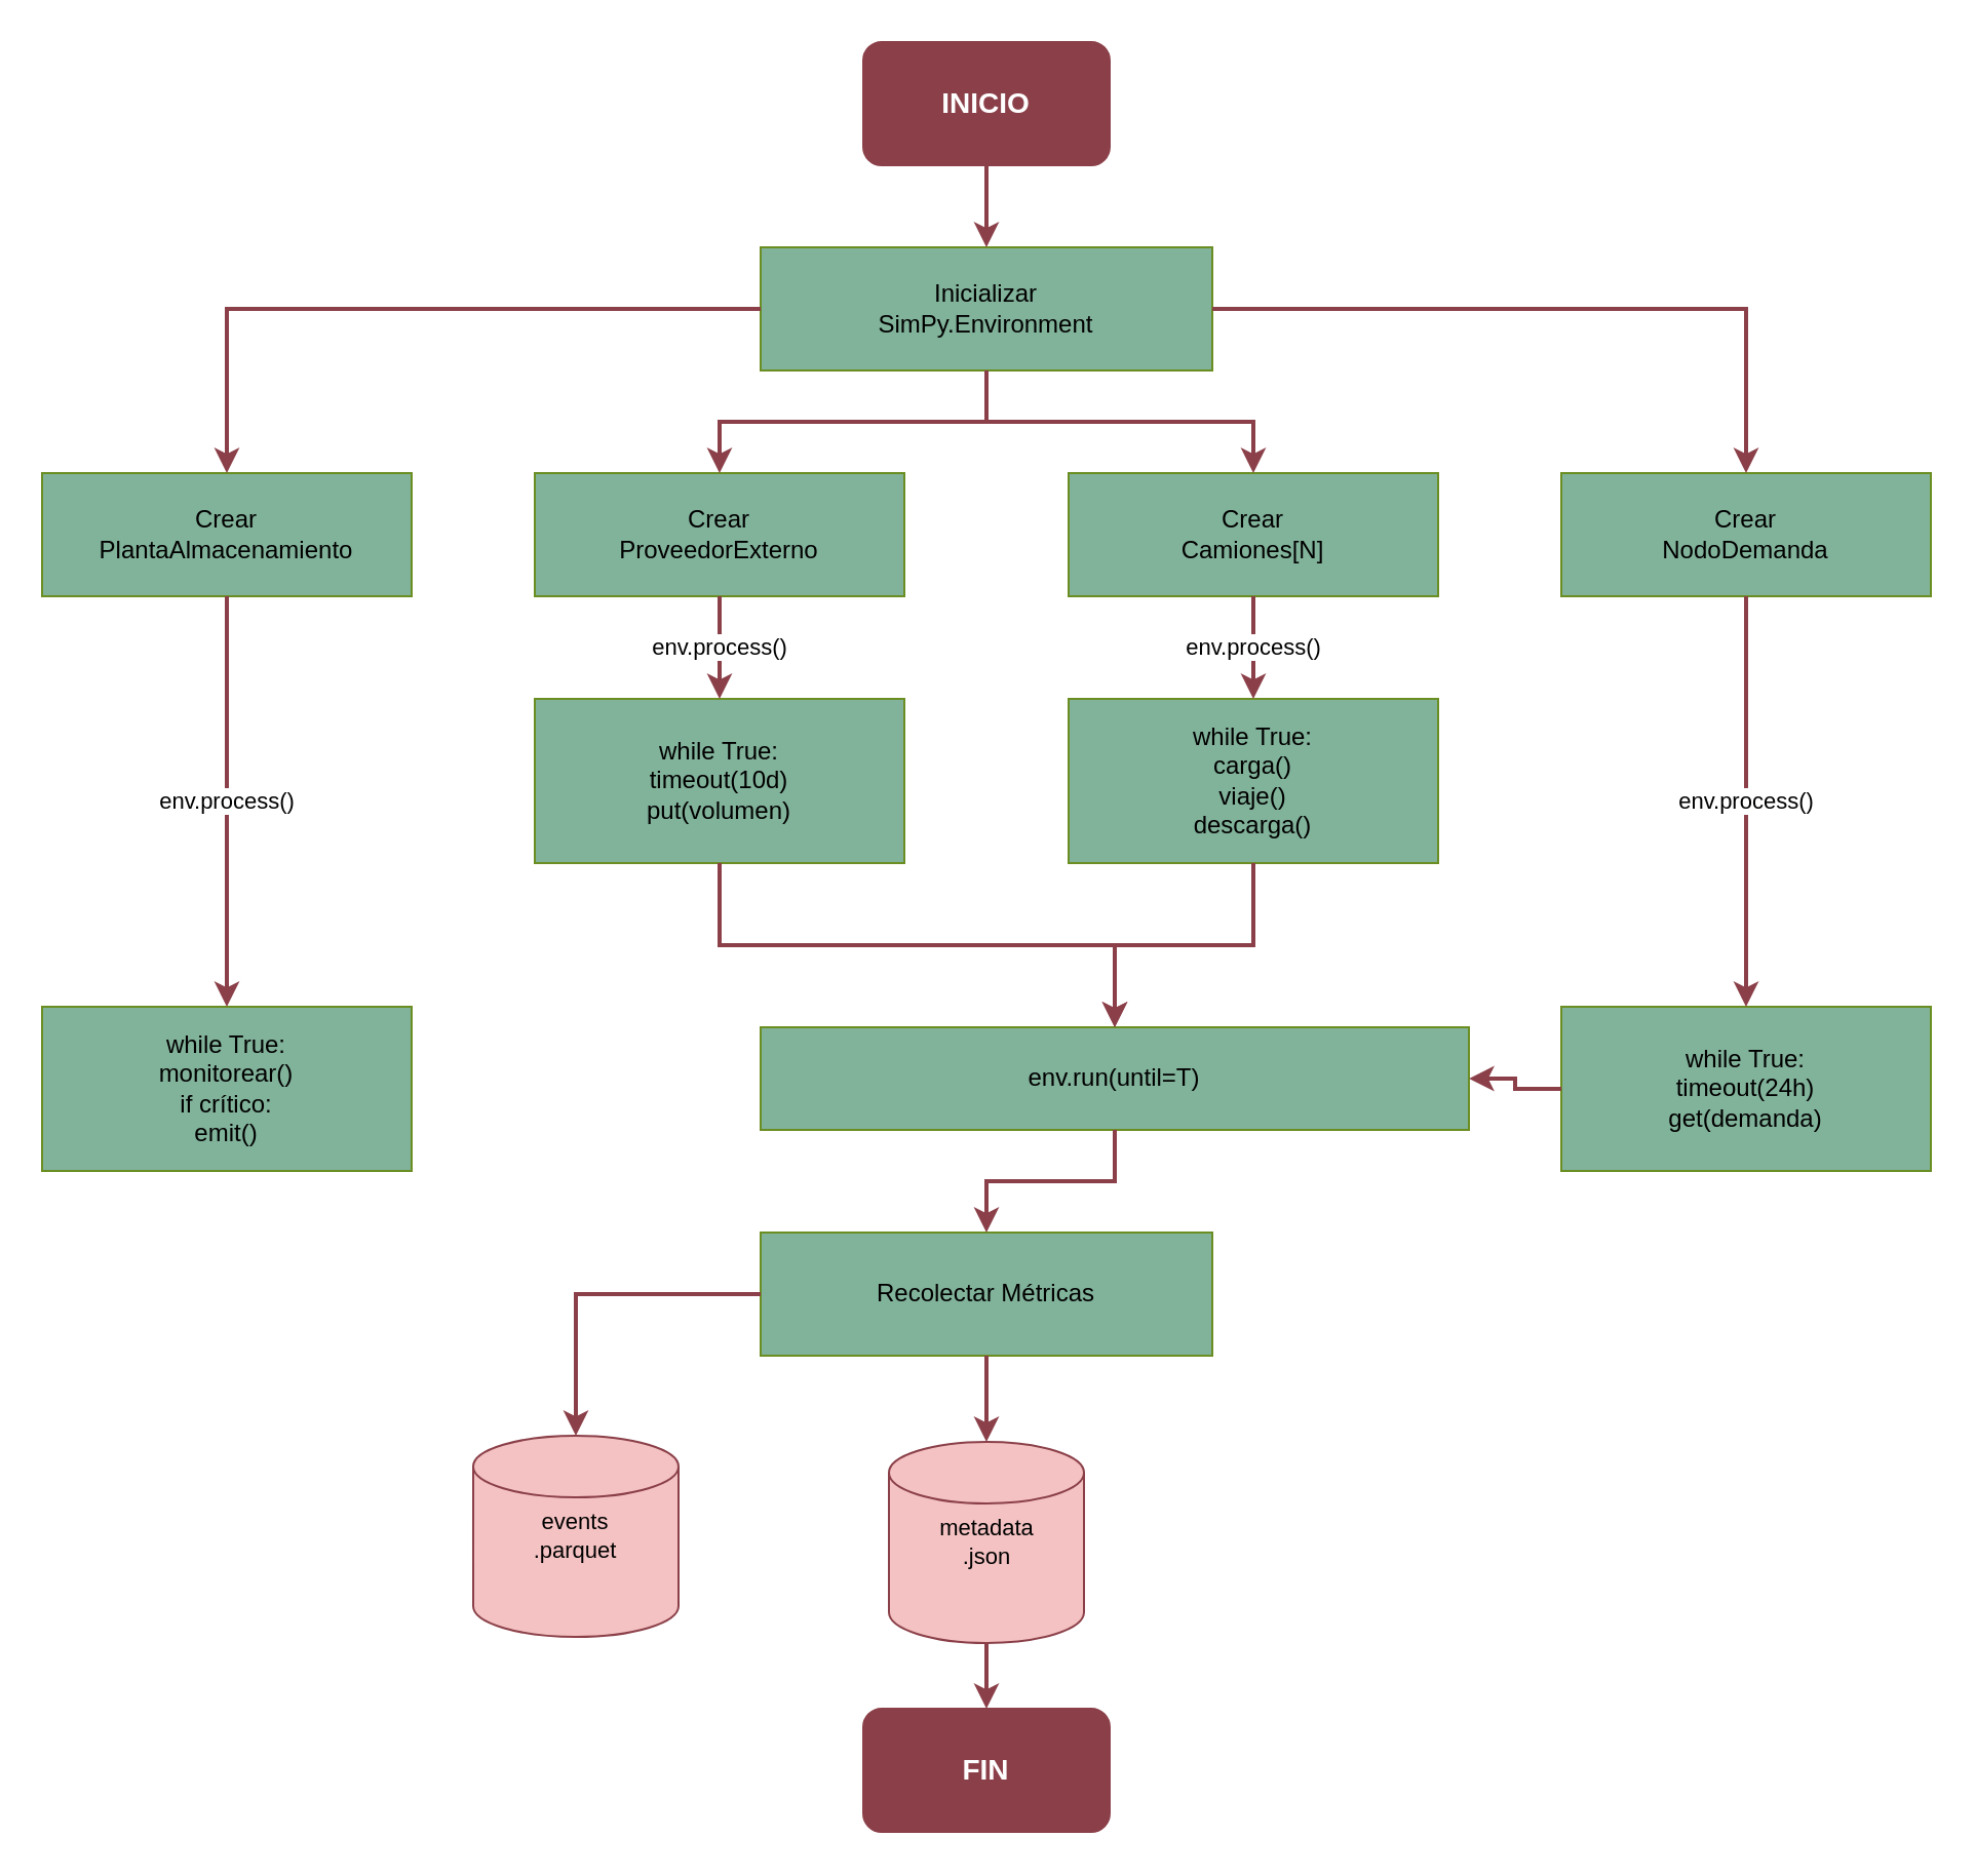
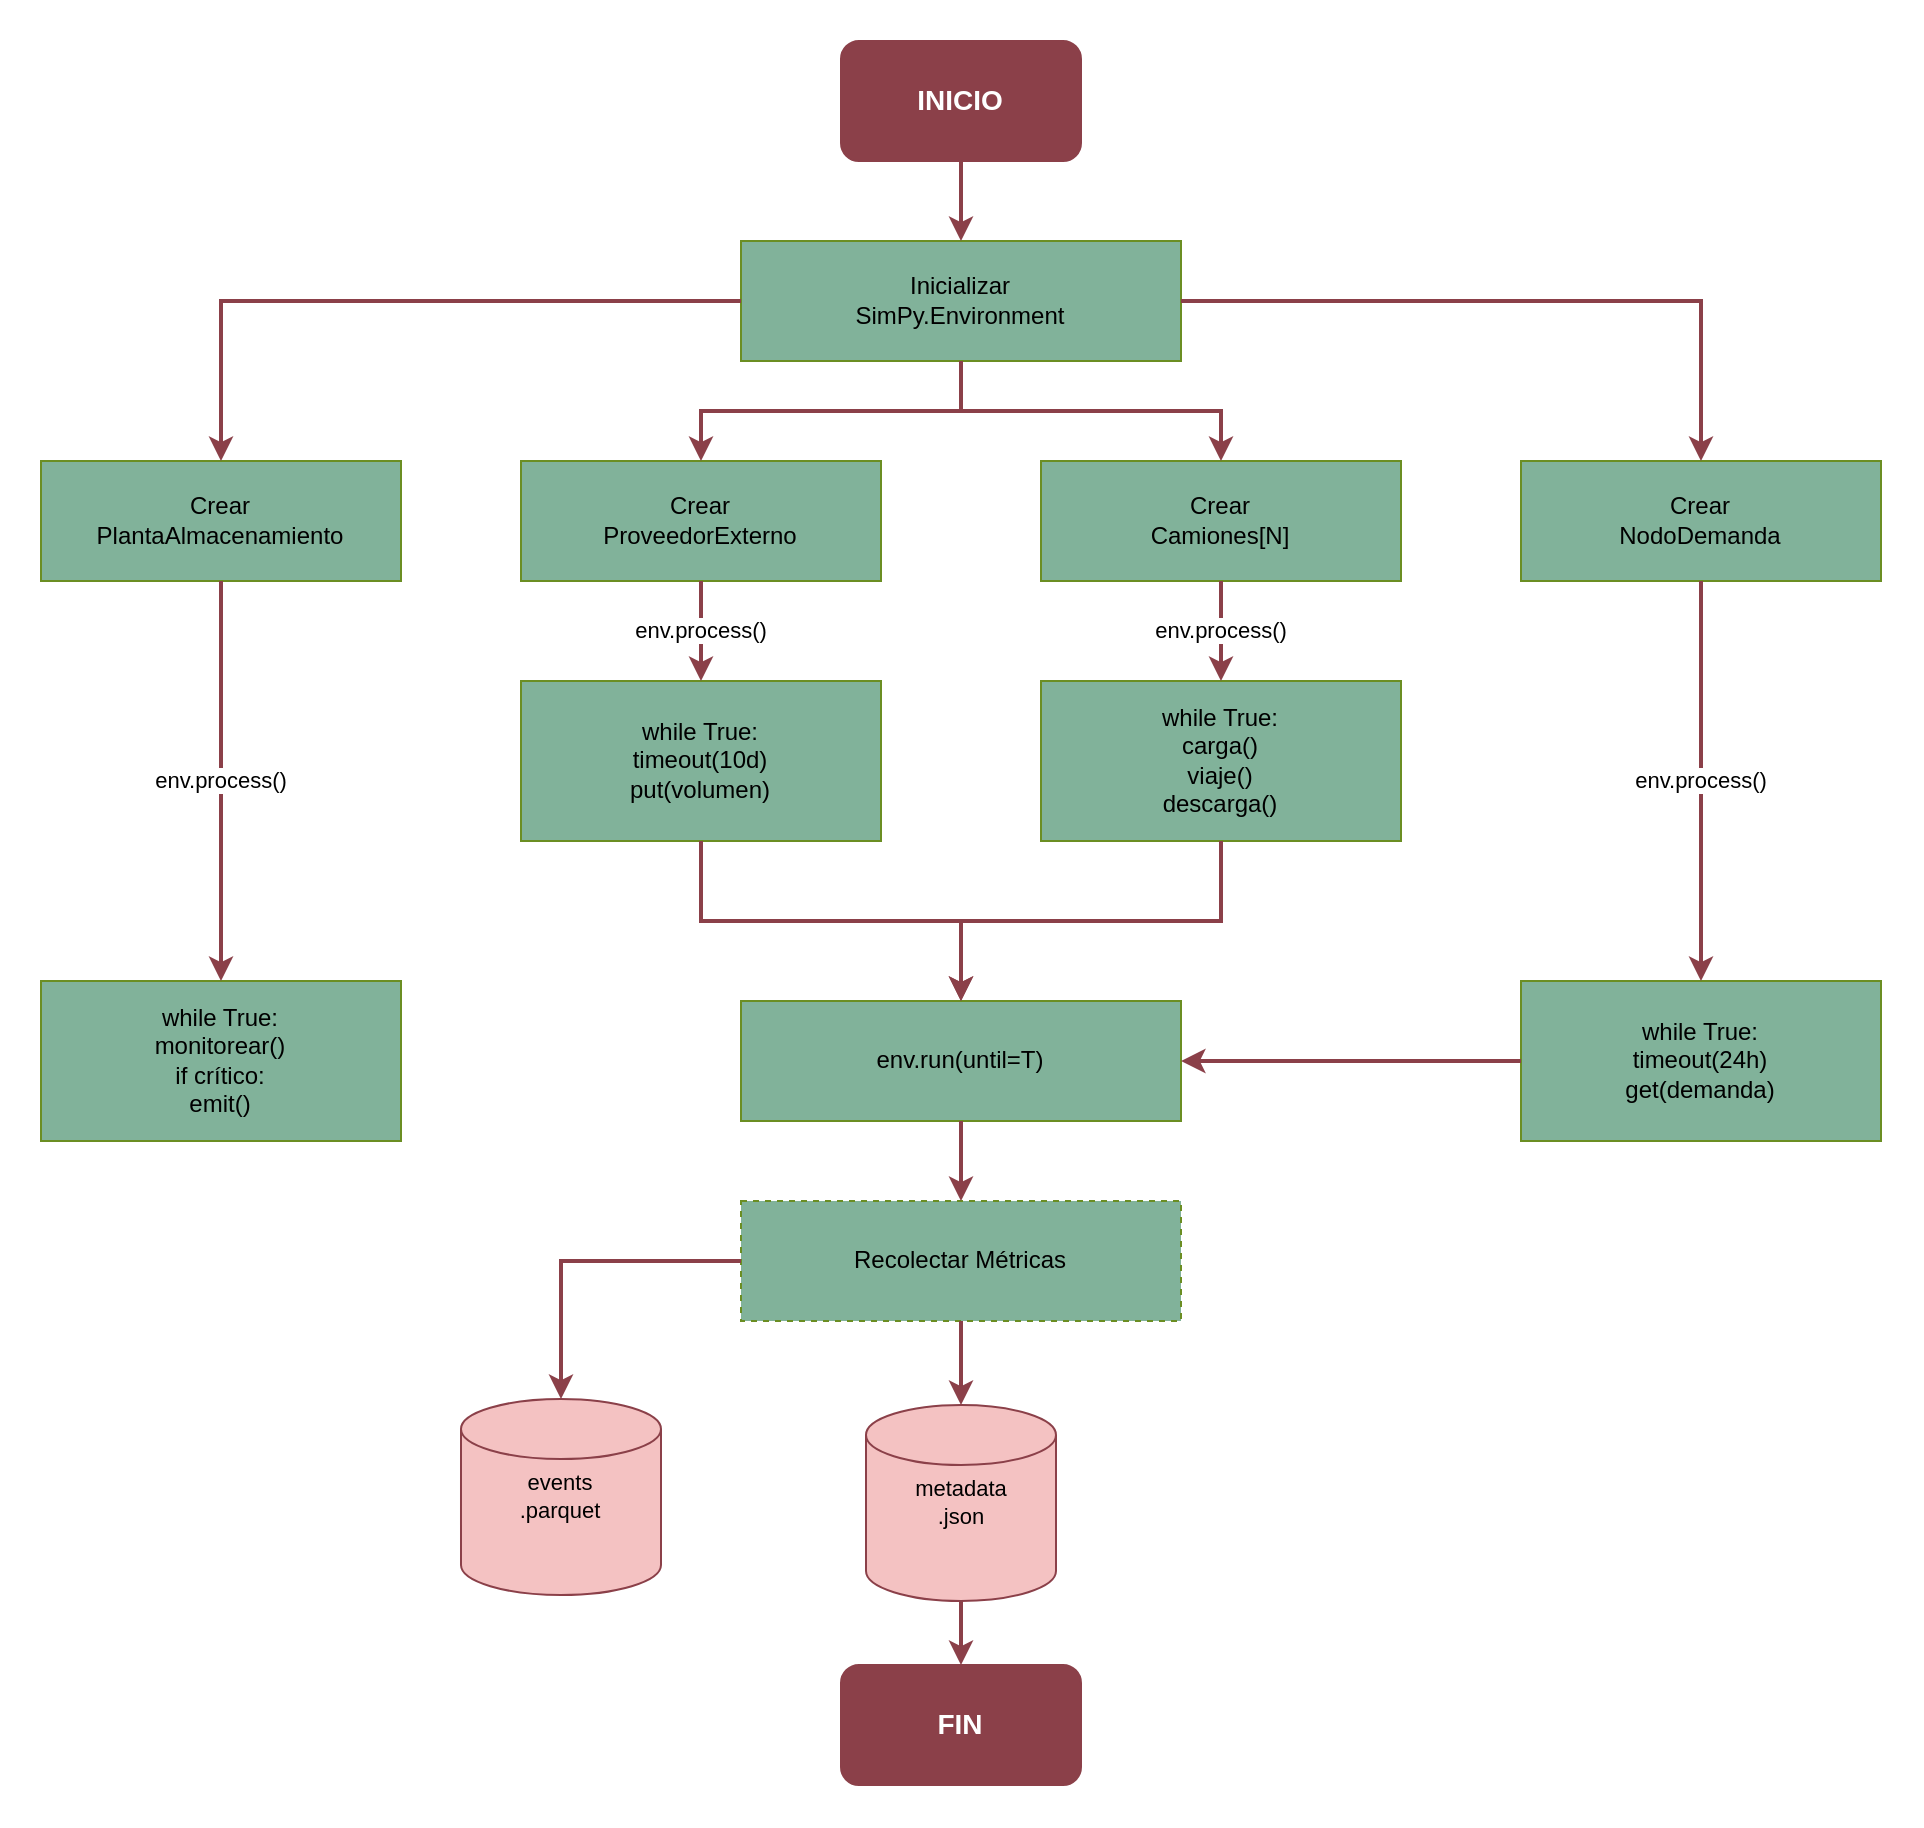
- <mxCell id="12" value="env.run(until=T)" style="whiteSpace=wrap;html=1;fillColor=#81B29A;strokeColor=#6B8E23;fontSize=12" parent="1" vertex="1"><mxGeometry x="370" y="500" width="345" height="50" as="geometry" /></mxCell>
+ <mxCell id="12" value="env.run(until=T)" style="whiteSpace=wrap;html=1;fillColor=#81B29A;strokeColor=#6B8E23;fontSize=12" parent="1" vertex="1"><mxGeometry x="370" y="500" width="220" height="60" as="geometry" /></mxCell>
- <mxCell id="13" value="Recolectar Métricas" style="whiteSpace=wrap;html=1;fillColor=#81B29A;strokeColor=#6B8E23;fontSize=12" parent="1" vertex="1"><mxGeometry x="370" y="600" width="220" height="60" as="geometry" /></mxCell>
+ <mxCell id="13" value="Recolectar Métricas" style="whiteSpace=wrap;html=1;fillColor=#81B29A;strokeColor=#6B8E23;fontSize=12;dashed=1;" parent="1" vertex="1"><mxGeometry x="370" y="600" width="220" height="60" as="geometry" /></mxCell>
